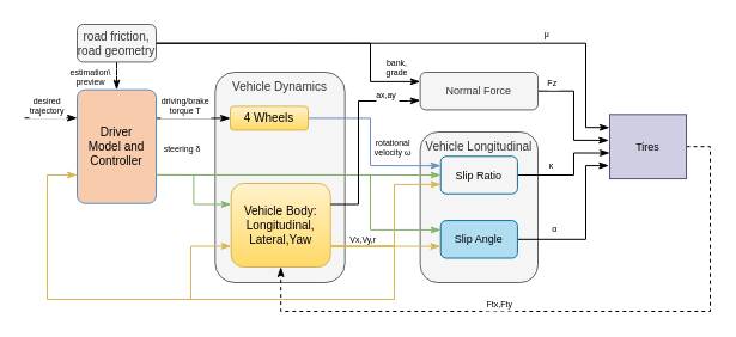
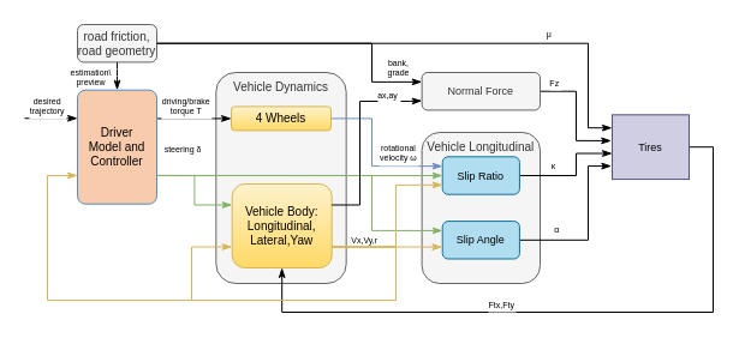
- <mxCell id="17" value="4 Wheels" style="rounded=1;align=center;verticalAlign=middle;fontSize=10;fontStyle=0;fillColor=#fff2cc;strokeColor=#d6b656;gradientColor=#ffd966;" parent="1" vertex="1"><mxGeometry x="192" y="88.425" width="65" height="20" as="geometry" /></mxCell>
+ <mxCell id="17" value="4 Wheels" style="rounded=1;align=center;verticalAlign=middle;fontSize=10;fontStyle=0;fillColor=#fff2cc;strokeColor=#d6b656;gradientColor=#ffd966;" parent="1" vertex="1"><mxGeometry x="192" y="88.425" width="83" height="20" as="geometry" /></mxCell>
- <mxCell id="31" value="Slip Ratio" style="rounded=1;align=center;verticalAlign=middle;fillColor=#f5f5f5;strokeColor=#10739e;fontSize=9;fontStyle=0;" parent="1" vertex="1"><mxGeometry x="367.72" y="130.29" width="64.21" height="31.42" as="geometry" /></mxCell>
+ <mxCell id="31" value="Slip Ratio" style="rounded=1;align=center;verticalAlign=middle;fillColor=#b1ddf0;strokeColor=#10739e;fontSize=9;fontStyle=0;" parent="1" vertex="1"><mxGeometry x="367.72" y="130.29" width="64.21" height="31.42" as="geometry" /></mxCell>
- <mxCell id="19" value="" style="edgeStyle=orthogonalEdgeStyle;rounded=0;orthogonalLoop=1;jettySize=auto;exitX=1;exitY=0.5;exitDx=0;exitDy=0;fontSize=7;endArrow=classicThin;endFill=1;entryX=0.5;entryY=1;entryDx=0;entryDy=0;dashed=1;" parent="1" source="21" target="25" edge="1"><mxGeometry relative="1" as="geometry"><mxPoint x="234" y="220" as="targetPoint" /><Array as="points"><mxPoint x="593" y="122" /><mxPoint x="593" y="260" /><mxPoint x="234" y="260" /></Array></mxGeometry></mxCell>
+ <mxCell id="19" value="" style="edgeStyle=orthogonalEdgeStyle;rounded=0;orthogonalLoop=1;jettySize=auto;exitX=1;exitY=0.5;exitDx=0;exitDy=0;fontSize=7;endArrow=classicThin;endFill=1;entryX=0.5;entryY=1;entryDx=0;entryDy=0;" parent="1" source="21" target="25" edge="1"><mxGeometry relative="1" as="geometry"><mxPoint x="234" y="220" as="targetPoint" /><Array as="points"><mxPoint x="593" y="122" /><mxPoint x="593" y="260" /><mxPoint x="234" y="260" /></Array></mxGeometry></mxCell>
